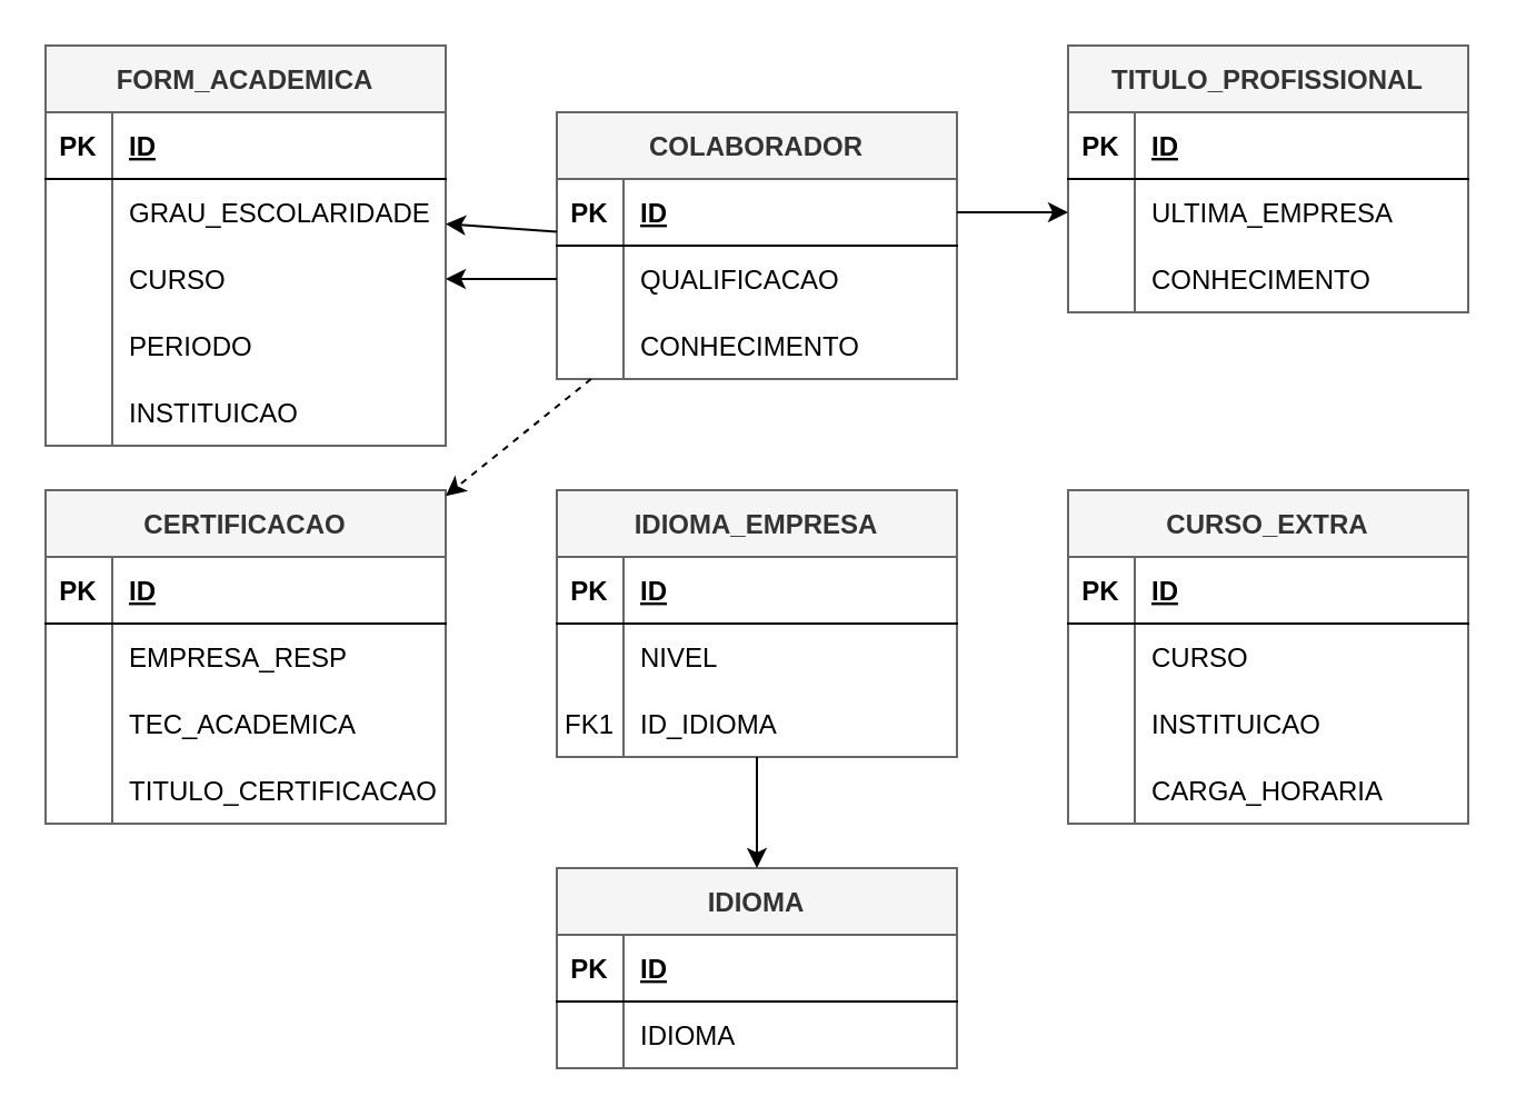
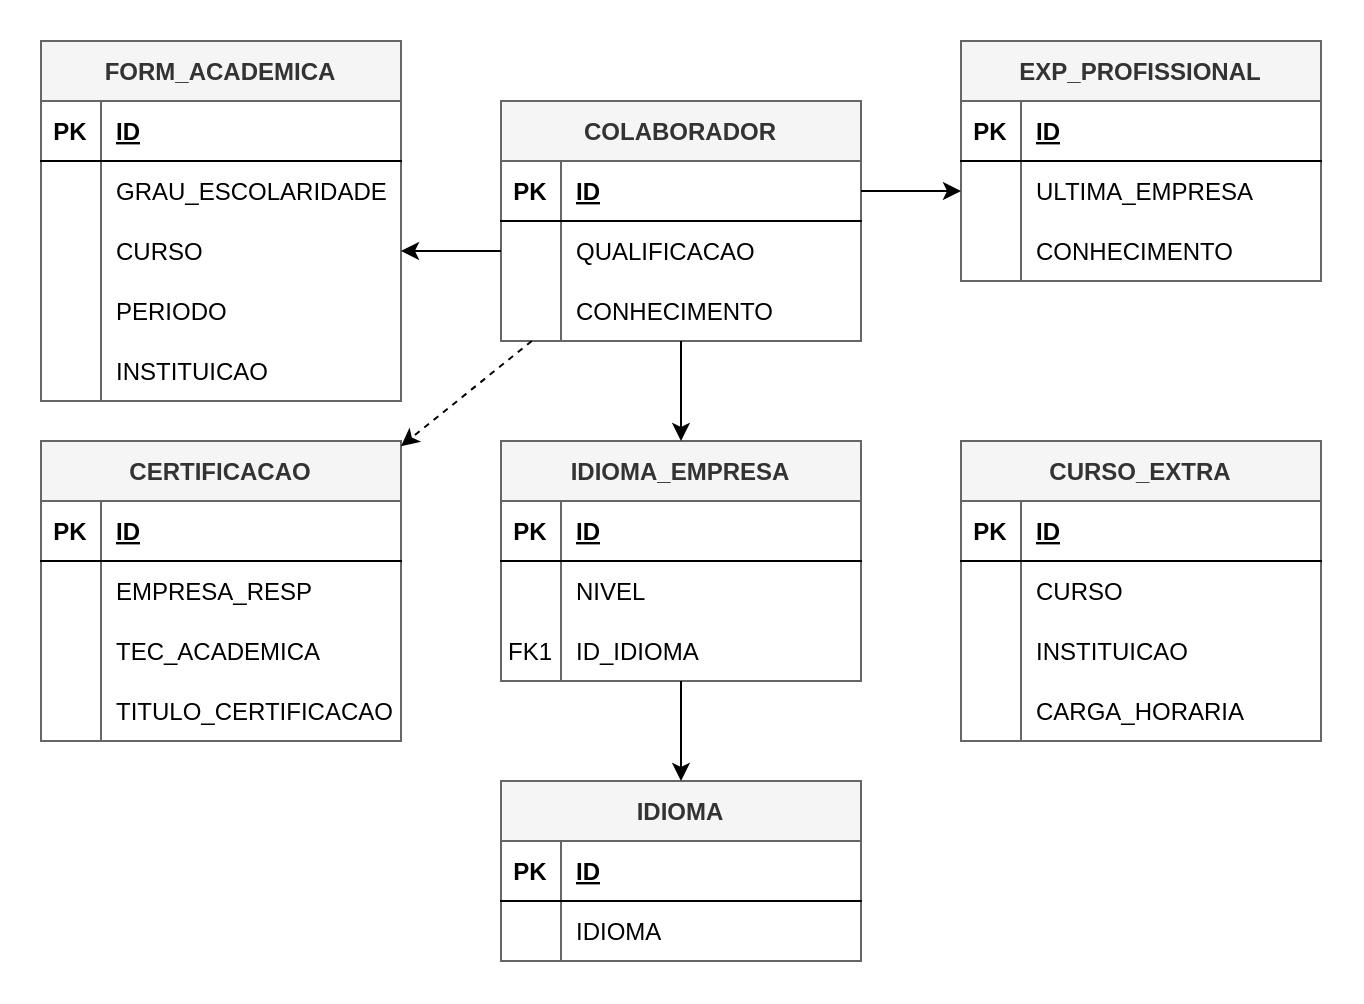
- <mxCell id="12" value="TITULO_PROFISSIONAL" style="shape=table;startSize=30;container=1;collapsible=1;childLayout=tableLayout;fixedRows=1;rowLines=0;fontStyle=1;align=center;resizeLast=1;strokeWidth=1;fillColor=#f5f5f5;fontColor=#333333;strokeColor=#666666;" vertex="1" parent="1"><mxGeometry x="480" y="20" width="180" height="120" as="geometry" /></mxCell>
+ <mxCell id="12" value="EXP_PROFISSIONAL" style="shape=table;startSize=30;container=1;collapsible=1;childLayout=tableLayout;fixedRows=1;rowLines=0;fontStyle=1;align=center;resizeLast=1;strokeWidth=1;fillColor=#f5f5f5;fontColor=#333333;strokeColor=#666666;" vertex="1" parent="1"><mxGeometry x="480" y="20" width="180" height="120" as="geometry" /></mxCell>
- <mxCell id="83" value="" style="endArrow=classic;html=1;rounded=0;fontColor=default;" edge="1" parent="1" source="2" target="28"><mxGeometry width="50" height="50" relative="1" as="geometry"><mxPoint x="220" y="290" as="sourcePoint" /><mxPoint x="270" y="240" as="targetPoint" /></mxGeometry></mxCell>
+ <mxCell id="83" value="" style="endArrow=classic;html=1;rounded=0;fontColor=default;" edge="1" parent="1" source="2" target="71"><mxGeometry width="50" height="50" relative="1" as="geometry"><mxPoint x="220" y="290" as="sourcePoint" /><mxPoint x="270" y="240" as="targetPoint" /></mxGeometry></mxCell>
